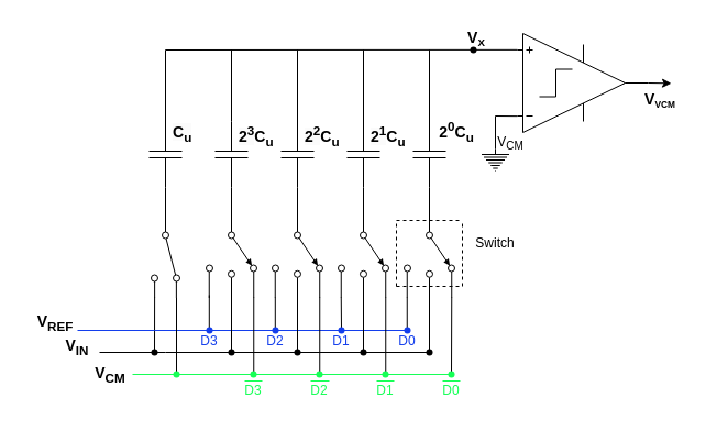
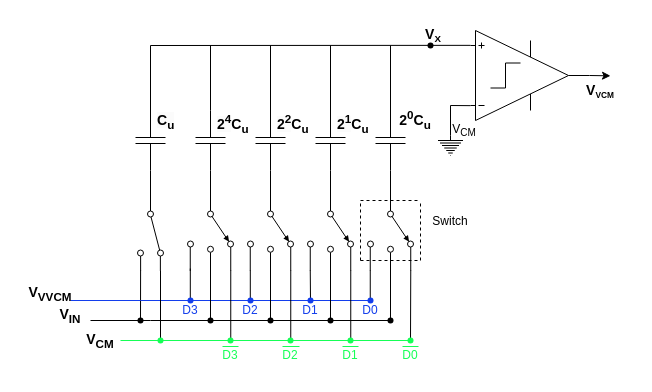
- <mxCell id="19" value="&lt;b style=&quot;forced-color-adjust: none; color: rgb(0, 0, 0); font-family: Helvetica; font-size: 14px; font-style: normal; font-variant-ligatures: normal; font-variant-caps: normal; letter-spacing: normal; orphans: 2; text-align: center; text-indent: 0px; text-transform: none; widows: 2; word-spacing: 0px; -webkit-text-stroke-width: 0px; white-space: normal; background-color: rgb(251, 251, 251); text-decoration-thickness: initial; text-decoration-style: initial; text-decoration-color: initial;&quot;&gt;2&lt;sup&gt;3&lt;/sup&gt;&lt;/b&gt;&lt;b style=&quot;font-size: 14px; text-align: center;&quot;&gt;C&lt;sub&gt;u&lt;/sub&gt;&lt;/b&gt;" style="text;whiteSpace=wrap;html=1;" vertex="1" parent="1"><mxGeometry x="215" y="105" width="60" height="40" as="geometry" /></mxCell>
+ <mxCell id="19" value="&lt;b style=&quot;forced-color-adjust: none; color: rgb(0, 0, 0); font-family: Helvetica; font-size: 14px; font-style: normal; font-variant-ligatures: normal; font-variant-caps: normal; letter-spacing: normal; orphans: 2; text-align: center; text-indent: 0px; text-transform: none; widows: 2; word-spacing: 0px; -webkit-text-stroke-width: 0px; white-space: normal; background-color: rgb(251, 251, 251); text-decoration-thickness: initial; text-decoration-style: initial; text-decoration-color: initial;&quot;&gt;2&lt;sup&gt;4&lt;/sup&gt;&lt;/b&gt;&lt;b style=&quot;font-size: 14px; text-align: center;&quot;&gt;C&lt;sub&gt;u&lt;/sub&gt;&lt;/b&gt;" style="text;whiteSpace=wrap;html=1;" vertex="1" parent="1"><mxGeometry x="215" y="105" width="60" height="40" as="geometry" /></mxCell>
- <mxCell id="83" value="&lt;b&gt;&lt;font style=&quot;font-size: 14px;&quot;&gt;V&lt;sub style=&quot;&quot;&gt;REF&lt;/sub&gt;&lt;/font&gt;&lt;/b&gt;" style="text;strokeColor=none;align=center;fillColor=none;html=1;verticalAlign=middle;whiteSpace=wrap;rounded=0;" vertex="1" parent="1"><mxGeometry x="20" y="278" width="60" height="30" as="geometry" /></mxCell>
+ <mxCell id="83" value="&lt;b&gt;&lt;font style=&quot;font-size: 14px;&quot;&gt;V&lt;sub style=&quot;&quot;&gt;VVCM&lt;/sub&gt;&lt;/font&gt;&lt;/b&gt;" style="text;strokeColor=none;align=center;fillColor=none;html=1;verticalAlign=middle;whiteSpace=wrap;rounded=0;" vertex="1" parent="1"><mxGeometry x="20" y="278" width="60" height="30" as="geometry" /></mxCell>
